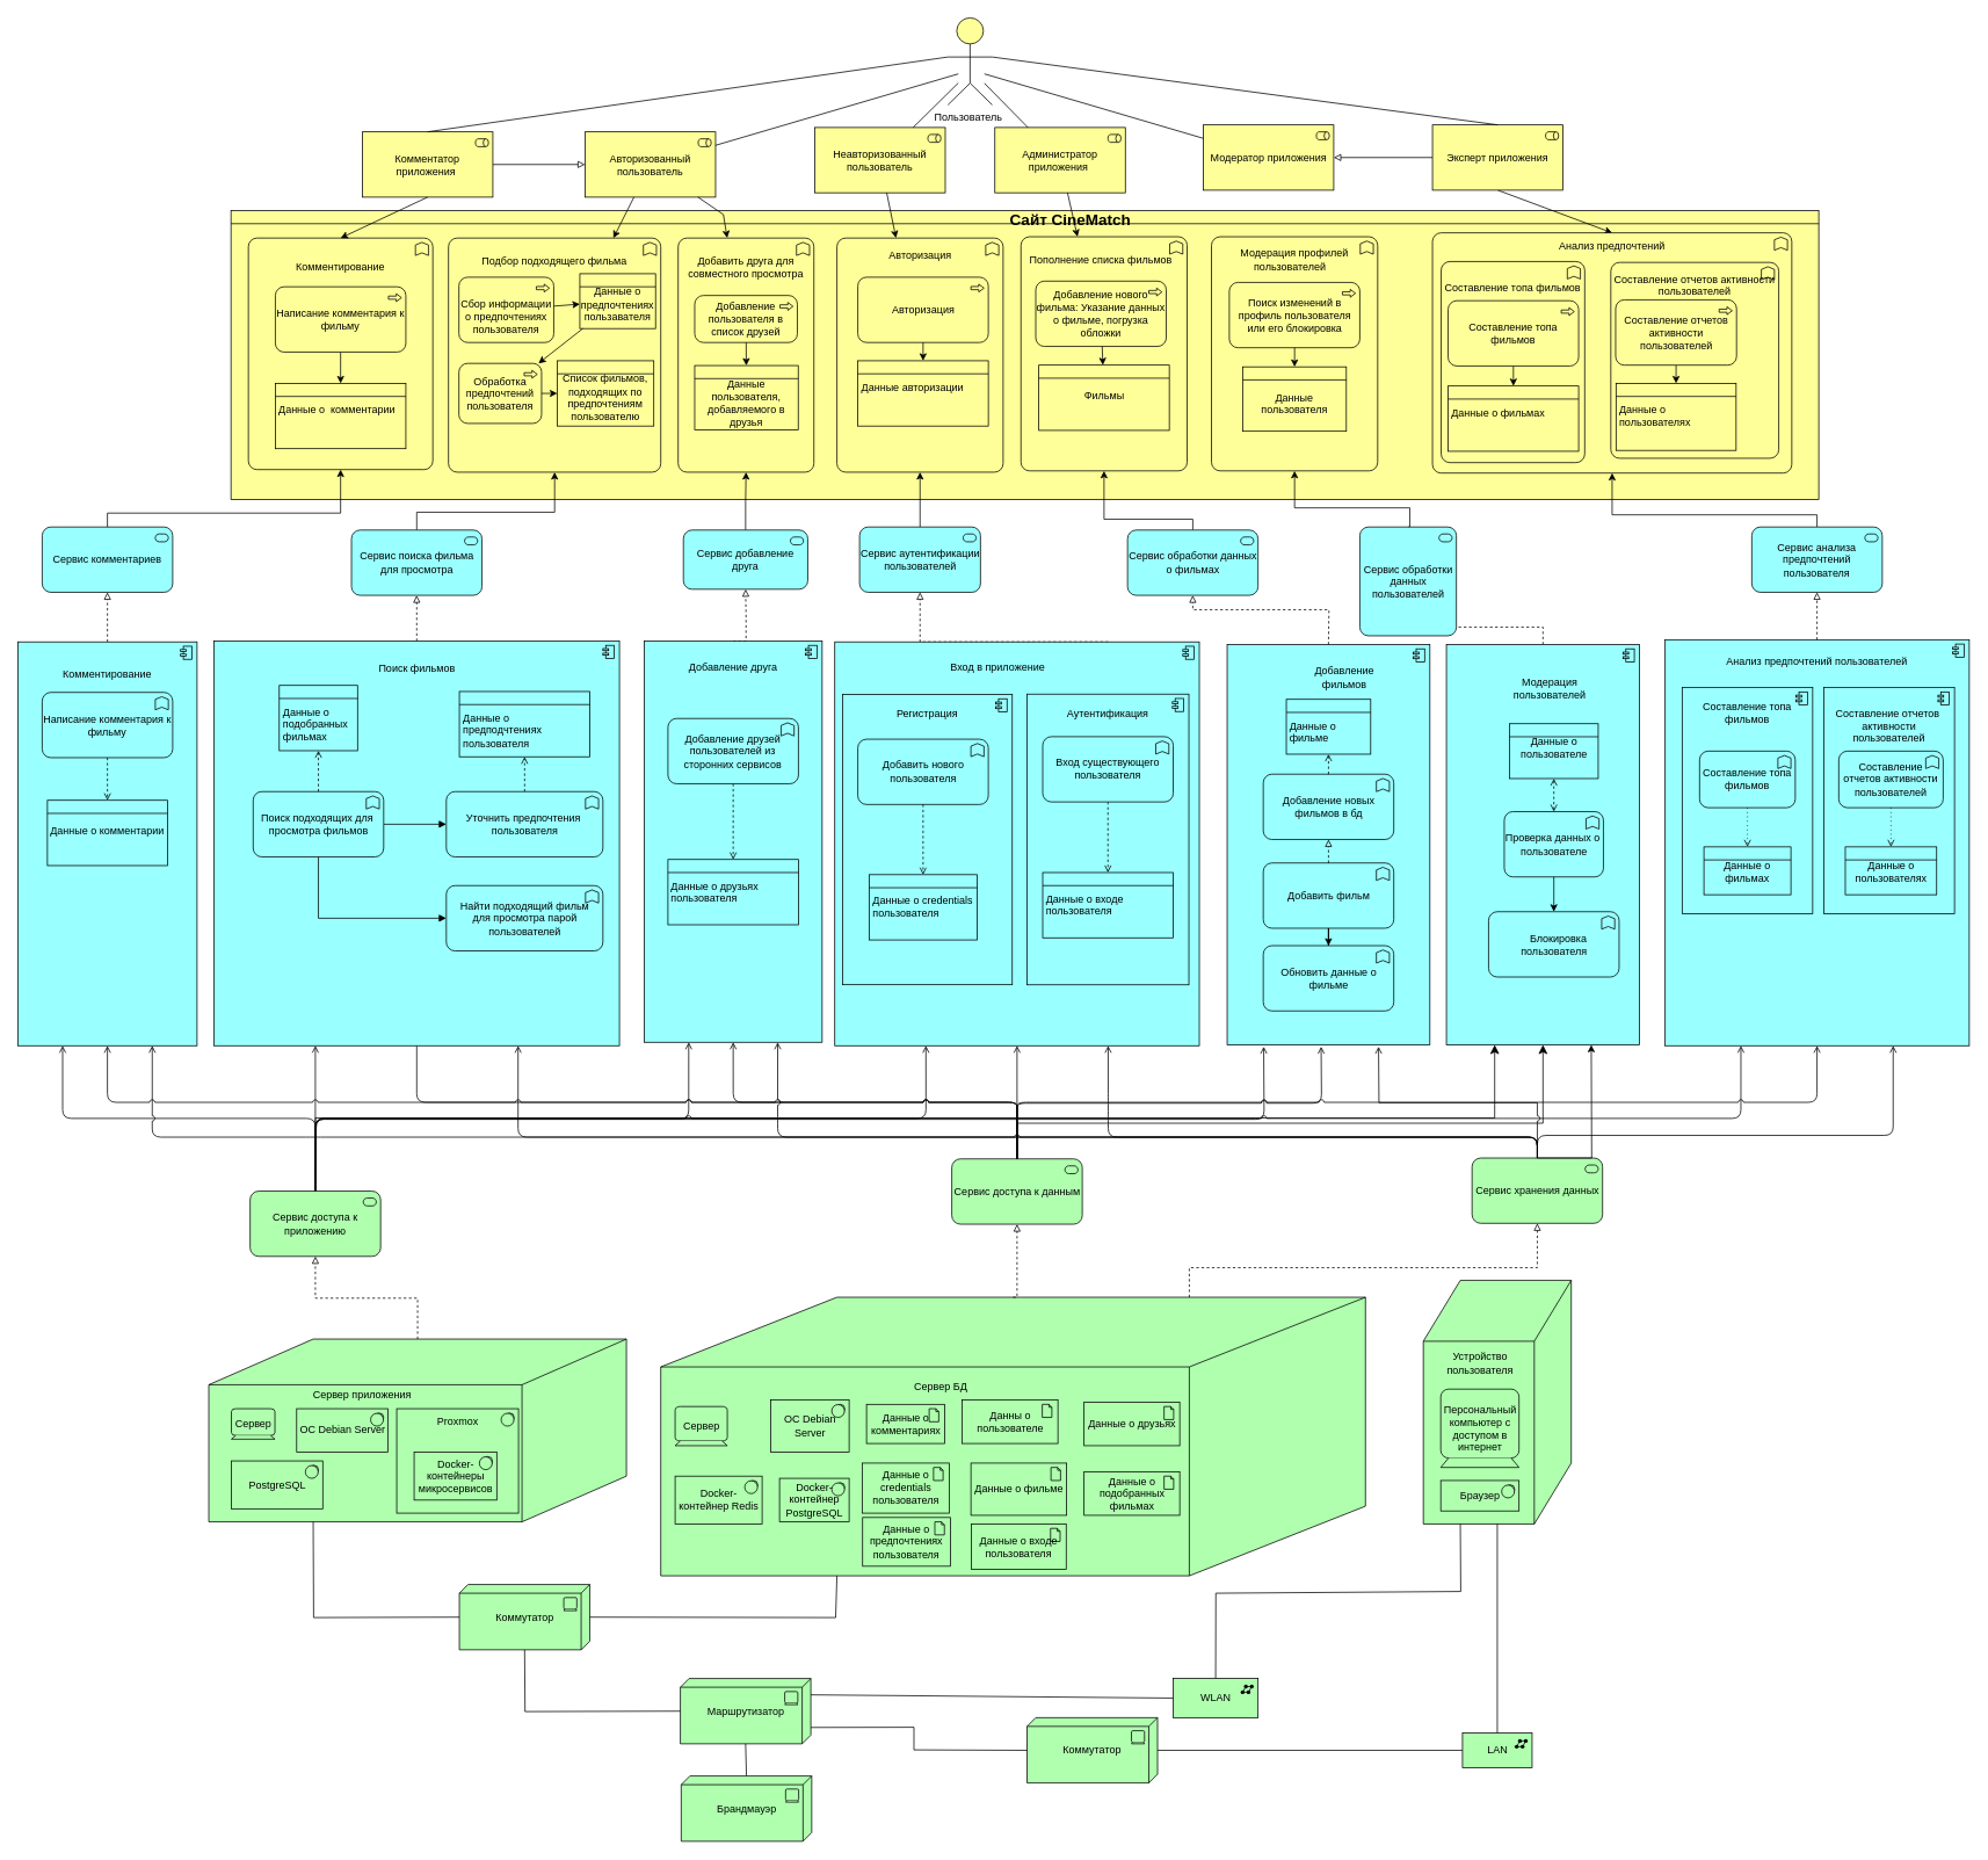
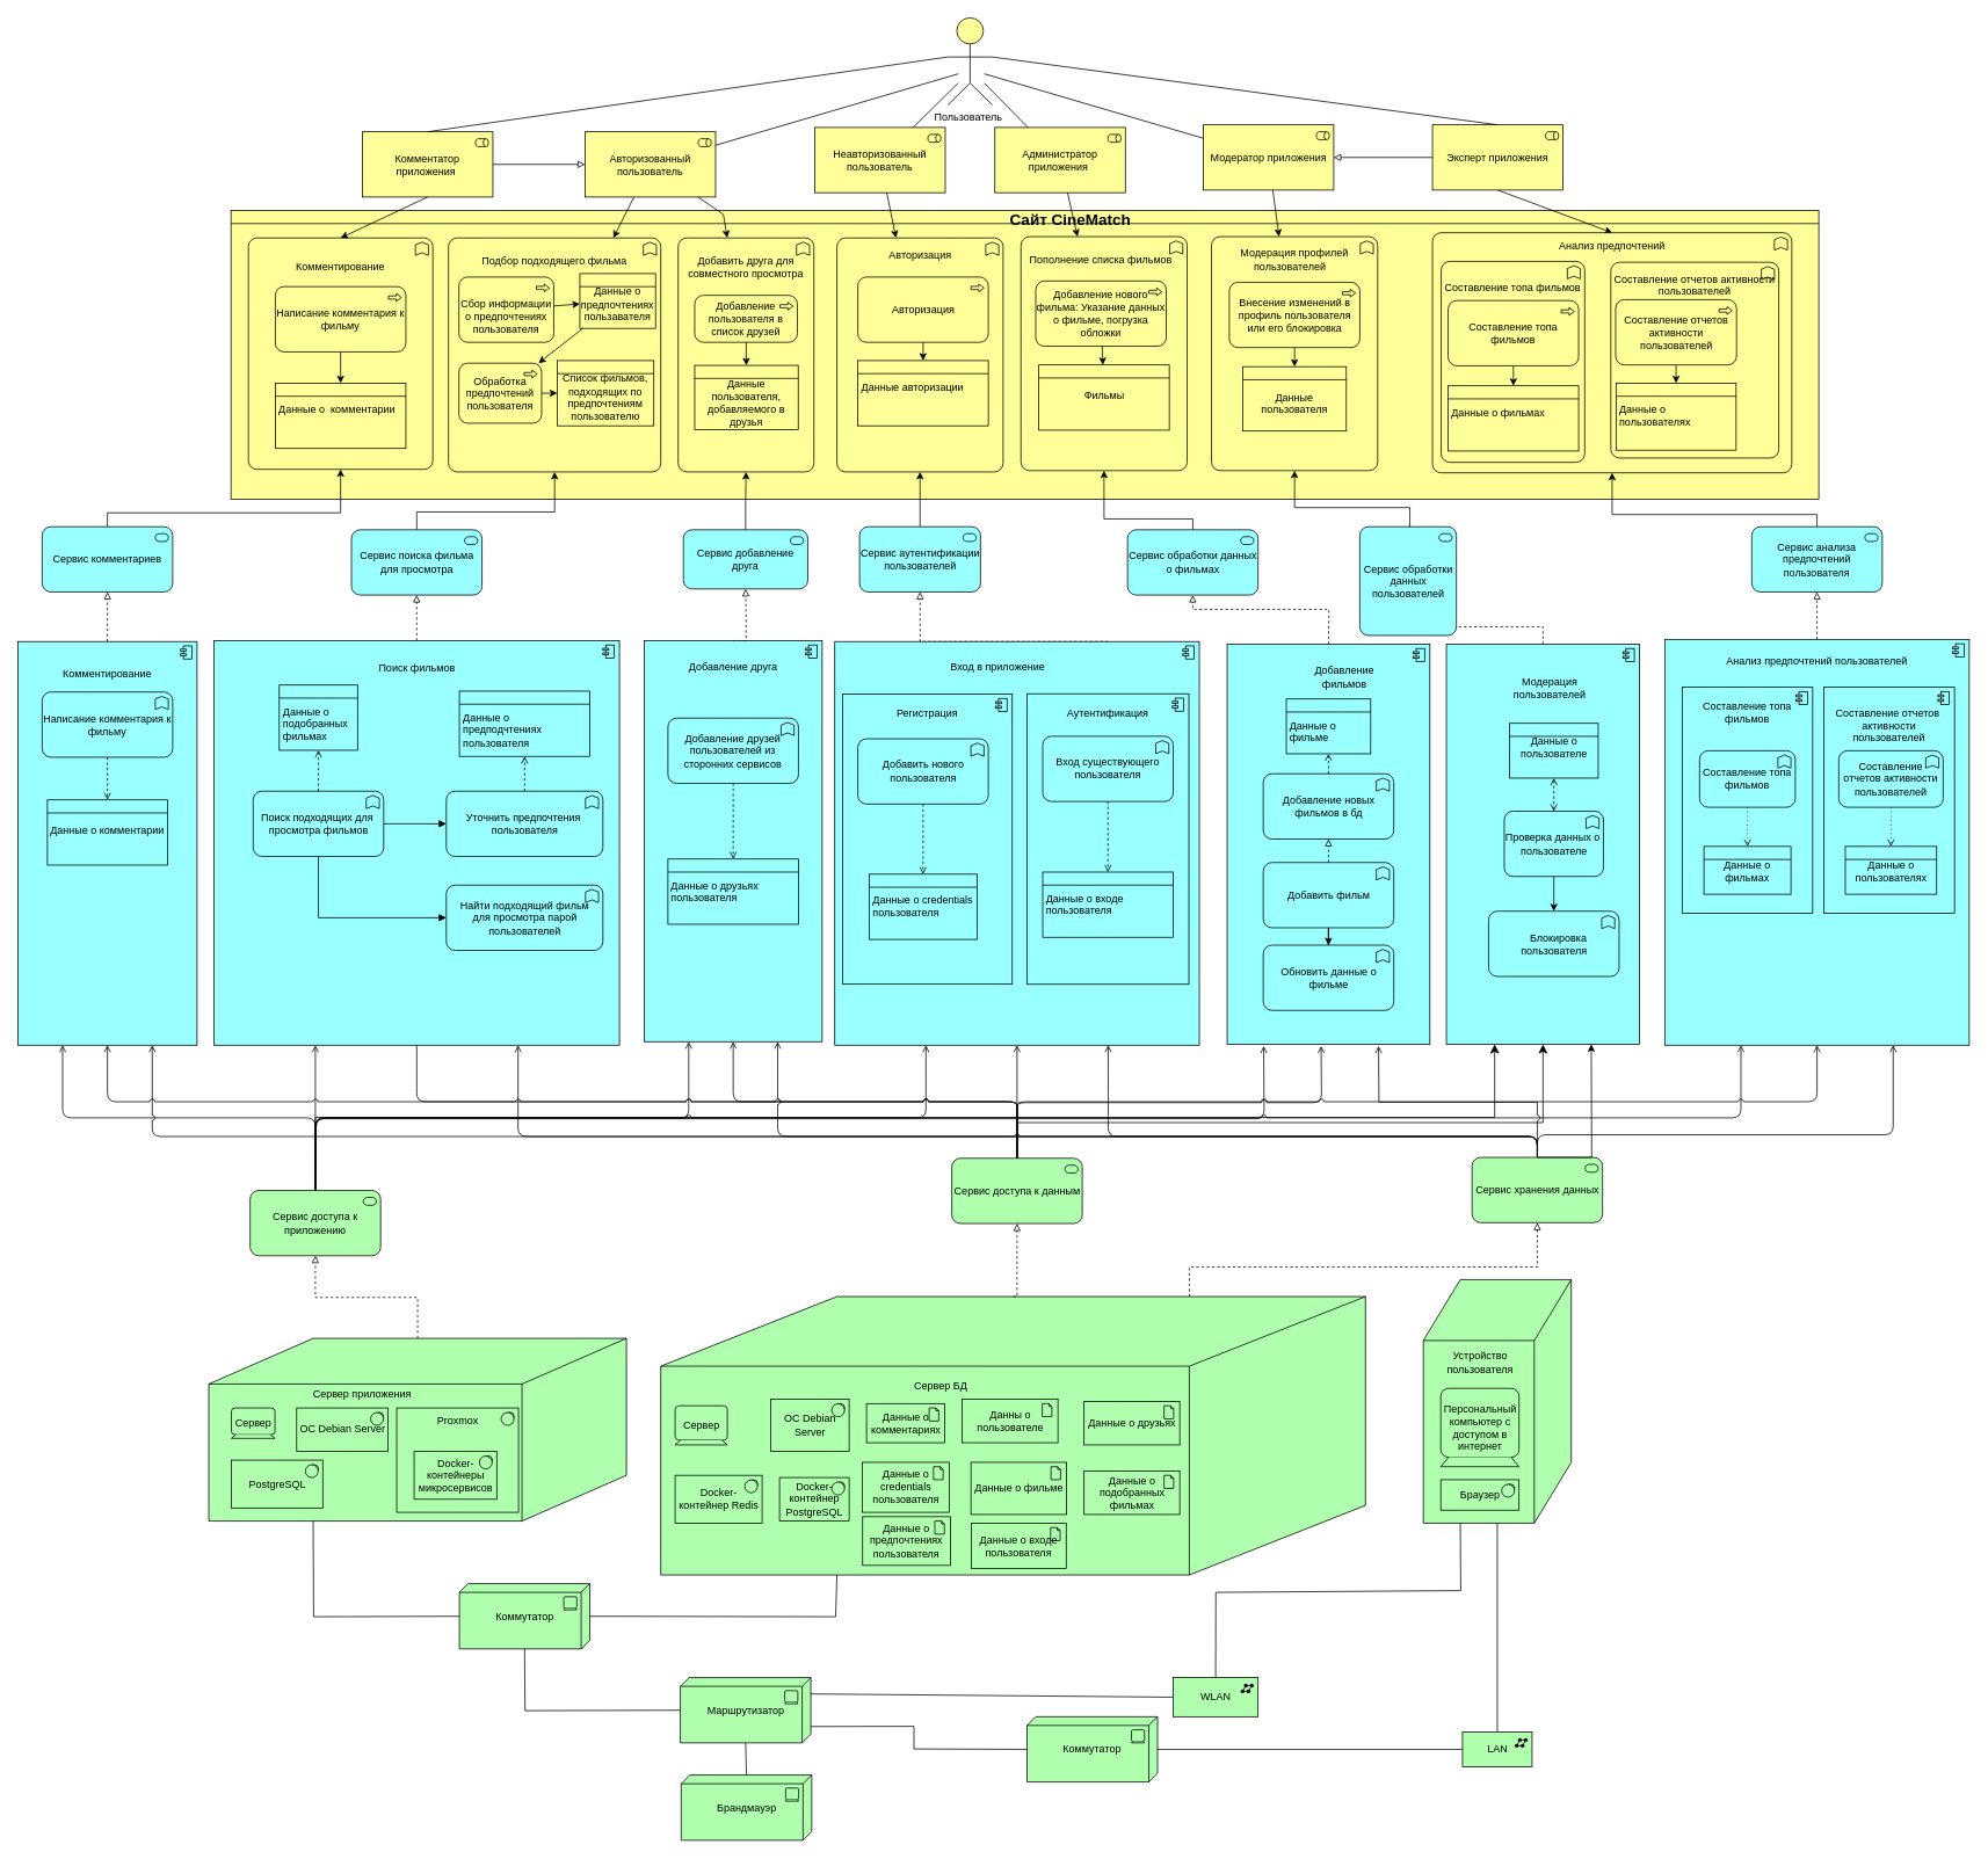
+ <mxCell id="41" value="" style="endArrow=classic;html=1;rounded=0;" parent="1" source="5" target="33" edge="1"><mxGeometry width="50" height="50" relative="1" as="geometry"><mxPoint x="1293" y="245" as="sourcePoint" /><mxPoint x="1343" y="195" as="targetPoint" /></mxGeometry></mxCell>
- <mxCell id="34" value="Поиск изменений в профиль пользователя или его блокировка" style="html=1;outlineConnect=0;whiteSpace=wrap;fillColor=#ffff99;shape=mxgraph.archimate3.application;appType=proc;archiType=rounded;" parent="1" vertex="1"><mxGeometry x="1412.5" y="324" width="150" height="75" as="geometry" /></mxCell>
+ <mxCell id="34" value="Внесение изменений в профиль пользователя или его блокировка" style="html=1;outlineConnect=0;whiteSpace=wrap;fillColor=#ffff99;shape=mxgraph.archimate3.application;appType=proc;archiType=rounded;" parent="1" vertex="1"><mxGeometry x="1412.5" y="324" width="150" height="75" as="geometry" /></mxCell>
